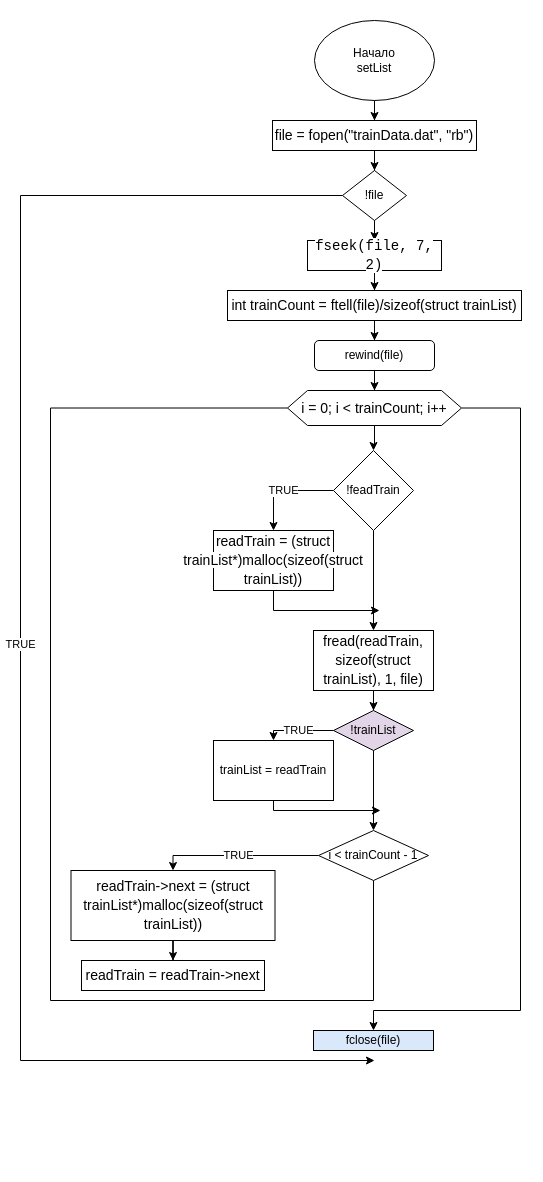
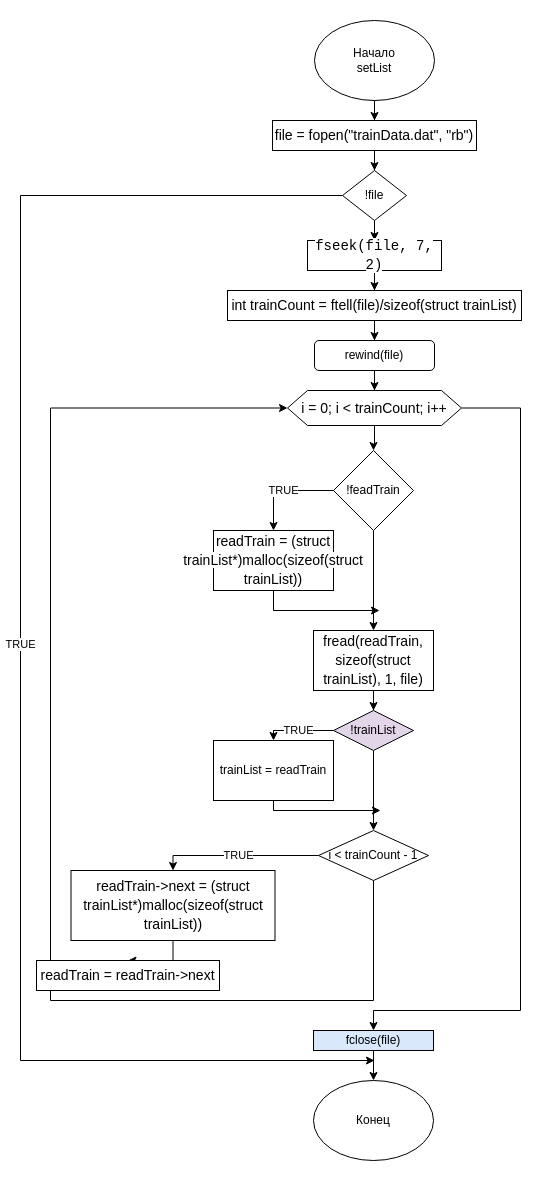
- <mxCell id="34" style="edgeStyle=orthogonalEdgeStyle;rounded=0;orthogonalLoop=1;jettySize=auto;html=1;entryX=0;entryY=0.5;entryDx=0;entryDy=0;endArrow=none;" edge="1" parent="1" source="35" target="18"><mxGeometry relative="1" as="geometry"><Array as="points"><mxPoint x="373" y="1000" /><mxPoint x="50" y="1000" /><mxPoint x="50" y="408" /></Array></mxGeometry></mxCell>
+ <mxCell id="34" style="edgeStyle=orthogonalEdgeStyle;rounded=0;orthogonalLoop=1;jettySize=auto;html=1;entryX=0;entryY=0.5;entryDx=0;entryDy=0;" edge="1" parent="1" source="35" target="18"><mxGeometry relative="1" as="geometry"><Array as="points"><mxPoint x="373" y="1000" /><mxPoint x="50" y="1000" /><mxPoint x="50" y="408" /></Array></mxGeometry></mxCell>
- <mxCell id="36" value="&lt;div style=&quot;font-size: 14px; line-height: 19px;&quot;&gt;&lt;span style=&quot;background-color: rgb(255, 255, 255);&quot;&gt;readTrain = readTrain-&amp;gt;next&lt;/span&gt;&lt;/div&gt;" style="rounded=0;whiteSpace=wrap;html=1;" vertex="1" parent="1"><mxGeometry x="81" y="960" width="183" height="30" as="geometry" /></mxCell>
+ <mxCell id="36" value="&lt;div style=&quot;font-size: 14px; line-height: 19px;&quot;&gt;&lt;span style=&quot;background-color: rgb(255, 255, 255);&quot;&gt;readTrain = readTrain-&amp;gt;next&lt;/span&gt;&lt;/div&gt;" style="rounded=0;whiteSpace=wrap;html=1;" vertex="1" parent="1"><mxGeometry x="36" y="960" width="183" height="30" as="geometry" /></mxCell>
+ <mxCell id="37" style="edgeStyle=orthogonalEdgeStyle;rounded=0;orthogonalLoop=1;jettySize=auto;html=1;entryX=0.5;entryY=0;entryDx=0;entryDy=0;" edge="1" parent="1" source="38" target="39"><mxGeometry relative="1" as="geometry" /></mxCell>
+ <mxCell id="39" value="Конец" style="ellipse;whiteSpace=wrap;html=1;" vertex="1" parent="1"><mxGeometry x="313" y="1080" width="120" height="80" as="geometry" /></mxCell>
